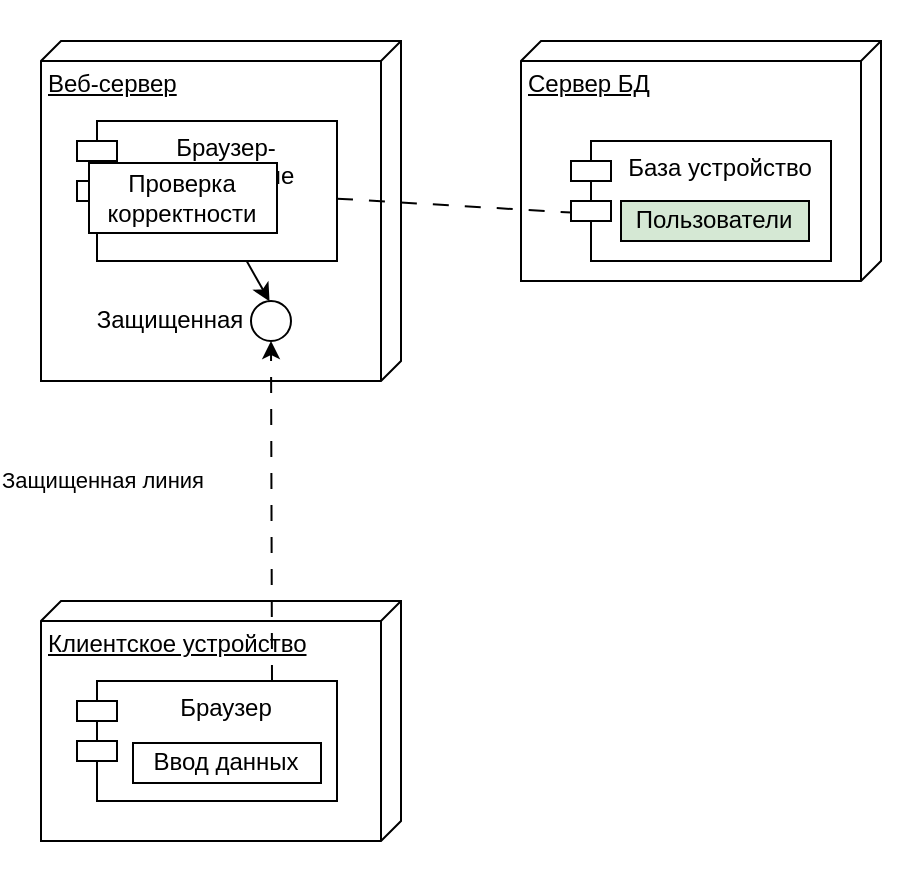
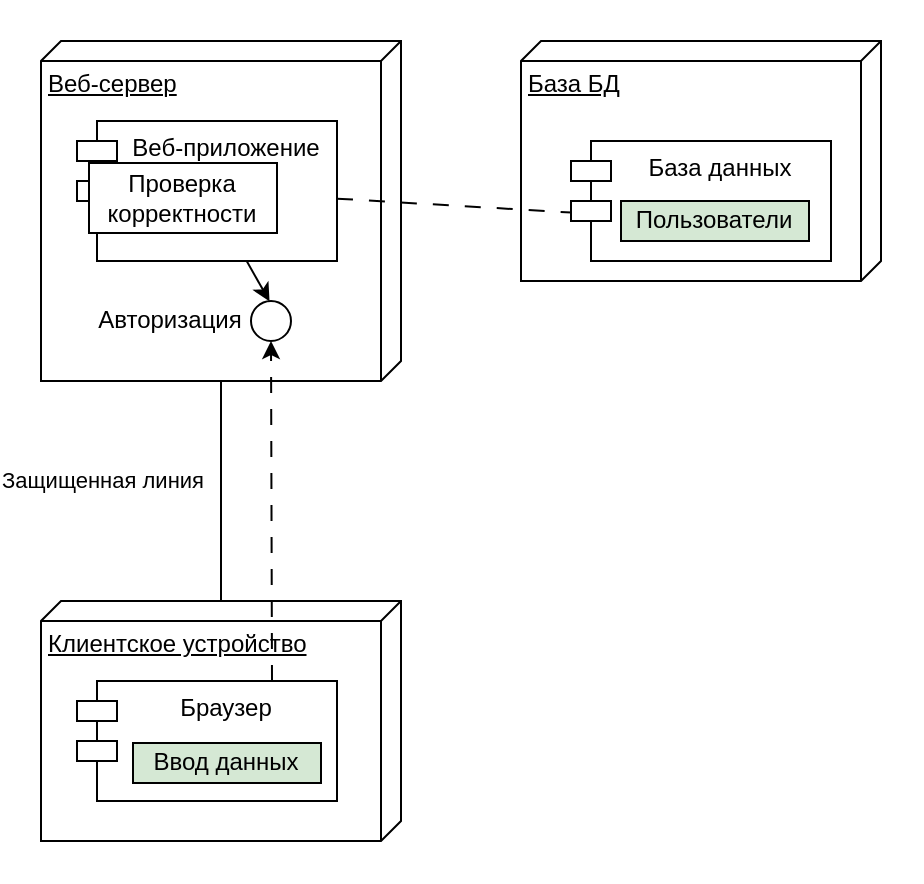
- <mxCell id="3" value="Сервер БД" style="verticalAlign=top;align=left;spacingTop=8;spacingLeft=2;spacingRight=12;shape=cube;size=10;direction=south;fontStyle=4;html=1;whiteSpace=wrap;" parent="1" vertex="1"><mxGeometry x="260" y="20" width="180" height="120" as="geometry" /></mxCell>
+ <mxCell id="3" value="База БД" style="verticalAlign=top;align=left;spacingTop=8;spacingLeft=2;spacingRight=12;shape=cube;size=10;direction=south;fontStyle=4;html=1;whiteSpace=wrap;" parent="1" vertex="1"><mxGeometry x="260" y="20" width="180" height="120" as="geometry" /></mxCell>
- <mxCell id="8" value="Браузер-приложение" style="shape=module;align=left;spacingLeft=20;align=center;verticalAlign=top;whiteSpace=wrap;html=1;" parent="1" vertex="1"><mxGeometry x="38" y="60" width="130" height="70" as="geometry" /></mxCell>
+ <mxCell id="8" value="Веб-приложение" style="shape=module;align=left;spacingLeft=20;align=center;verticalAlign=top;whiteSpace=wrap;html=1;" parent="1" vertex="1"><mxGeometry x="38" y="60" width="130" height="70" as="geometry" /></mxCell>
- <mxCell id="9" value="База устройство" style="shape=module;align=left;spacingLeft=20;align=center;verticalAlign=top;whiteSpace=wrap;html=1;" parent="1" vertex="1"><mxGeometry x="285" y="70" width="130" height="60" as="geometry" /></mxCell>
+ <mxCell id="9" value="База данных" style="shape=module;align=left;spacingLeft=20;align=center;verticalAlign=top;whiteSpace=wrap;html=1;" parent="1" vertex="1"><mxGeometry x="285" y="70" width="130" height="60" as="geometry" /></mxCell>
- <mxCell id="13" value="Защищенная" style="text;html=1;align=center;verticalAlign=middle;whiteSpace=wrap;rounded=0;" parent="1" vertex="1"><mxGeometry x="45" y="145" width="80" height="30" as="geometry" /></mxCell>
+ <mxCell id="13" value="Авторизация" style="text;html=1;align=center;verticalAlign=middle;whiteSpace=wrap;rounded=0;" parent="1" vertex="1"><mxGeometry x="45" y="145" width="80" height="30" as="geometry" /></mxCell>
+ <mxCell id="4" style="edgeStyle=orthogonalEdgeStyle;rounded=0;orthogonalLoop=1;jettySize=auto;html=1;endArrow=none;startFill=0;" parent="1" source="5" target="2" edge="1"><mxGeometry relative="1" as="geometry" /></mxCell>
- <mxCell id="16" value="Ввод данных" style="html=1;whiteSpace=wrap;" vertex="1" parent="1"><mxGeometry x="66" y="371" width="94" height="20" as="geometry" /></mxCell>
+ <mxCell id="16" value="Ввод данных" style="html=1;whiteSpace=wrap;fillColor=#d5e8d4;" vertex="1" parent="1"><mxGeometry x="66" y="371" width="94" height="20" as="geometry" /></mxCell>
